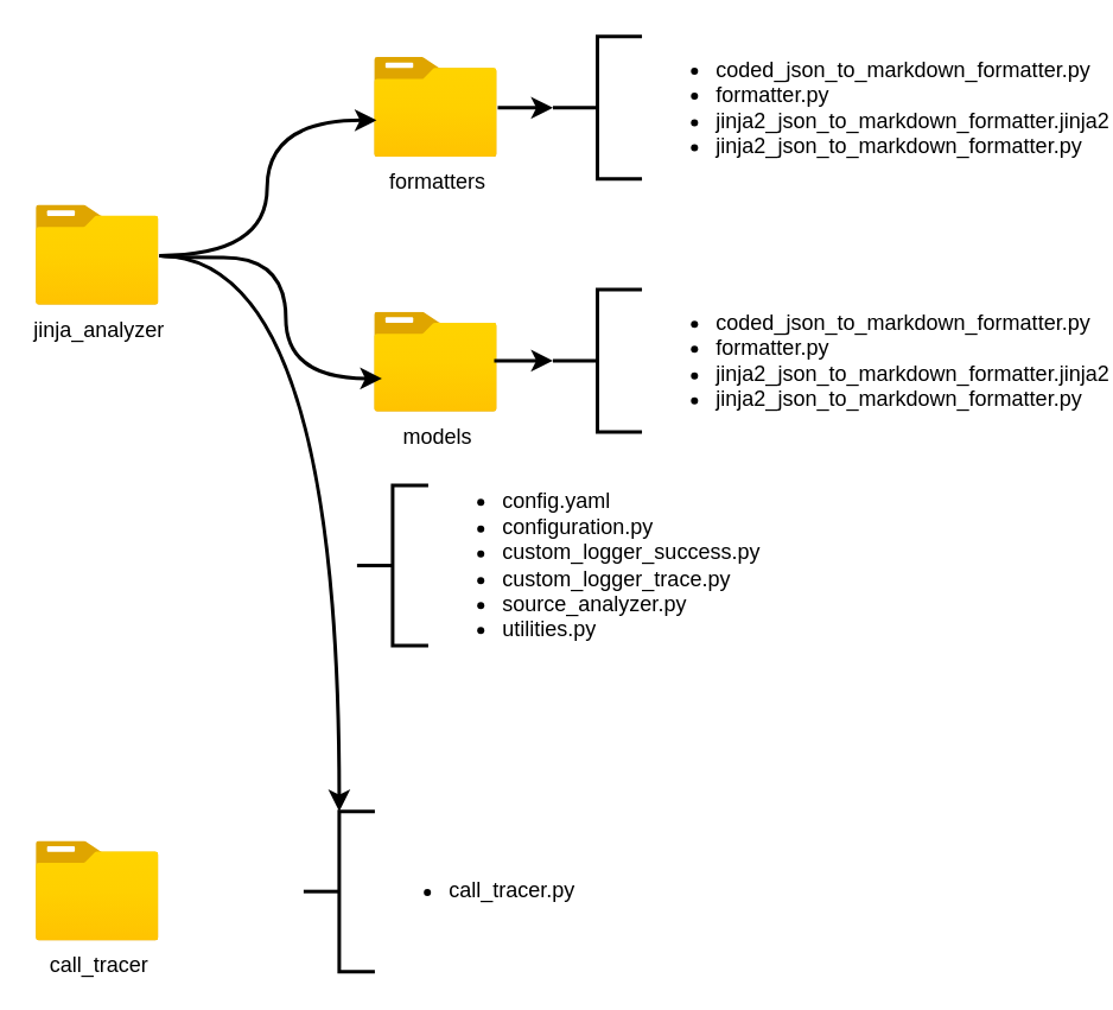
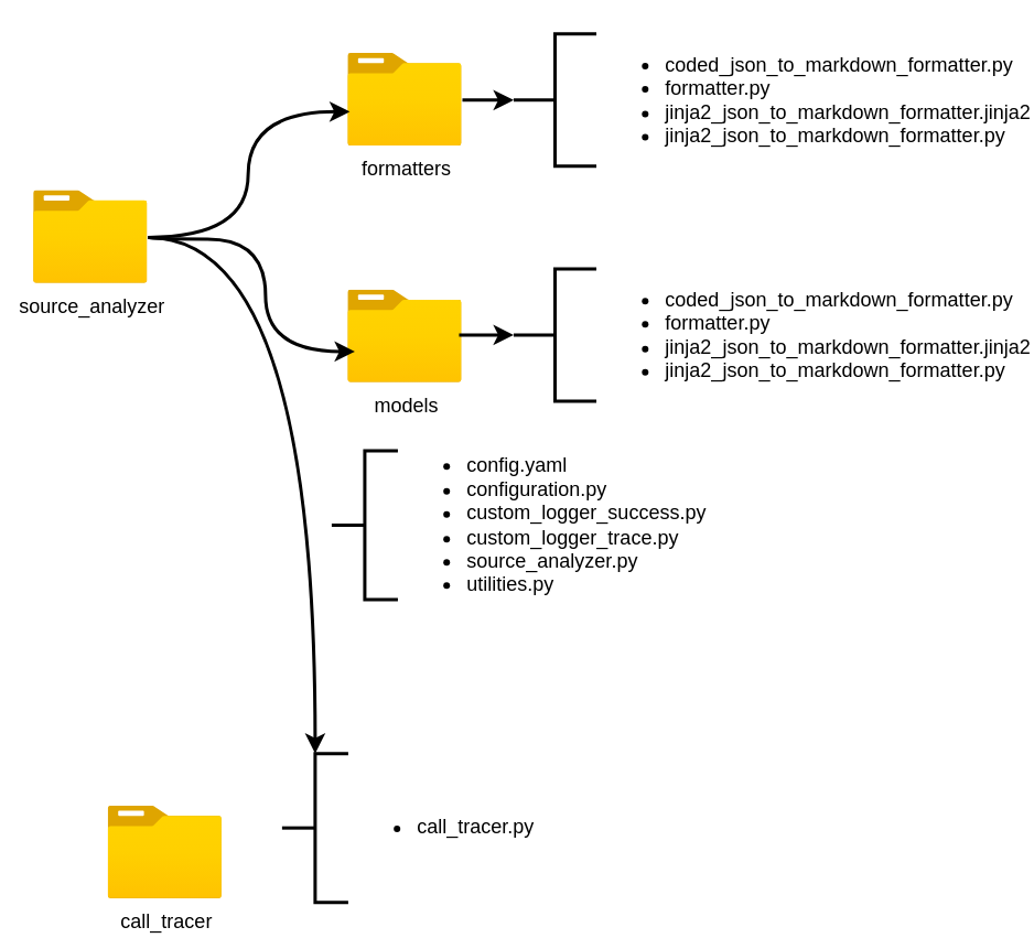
- <mxCell id="2" value="jinja_analyzer" style="image;aspect=fixed;html=1;points=[];align=center;fontSize=12;image=img/lib/azure2/general/Folder_Blank.svg;" parent="1" vertex="1"><mxGeometry x="20" y="115" width="69" height="56.0" as="geometry" /></mxCell>
+ <mxCell id="2" value="source_analyzer" style="image;aspect=fixed;html=1;points=[];align=center;fontSize=12;image=img/lib/azure2/general/Folder_Blank.svg;" parent="1" vertex="1"><mxGeometry x="20" y="115" width="69" height="56.0" as="geometry" /></mxCell>
- <mxCell id="13" value="call_tracer" style="image;aspect=fixed;html=1;points=[];align=center;fontSize=12;image=img/lib/azure2/general/Folder_Blank.svg;" parent="1" vertex="1"><mxGeometry x="20" y="472" width="69" height="56.0" as="geometry" /></mxCell>
+ <mxCell id="13" value="call_tracer" style="image;aspect=fixed;html=1;points=[];align=center;fontSize=12;image=img/lib/azure2/general/Folder_Blank.svg;" parent="1" vertex="1"><mxGeometry x="65" y="487" width="69" height="56.0" as="geometry" /></mxCell>
